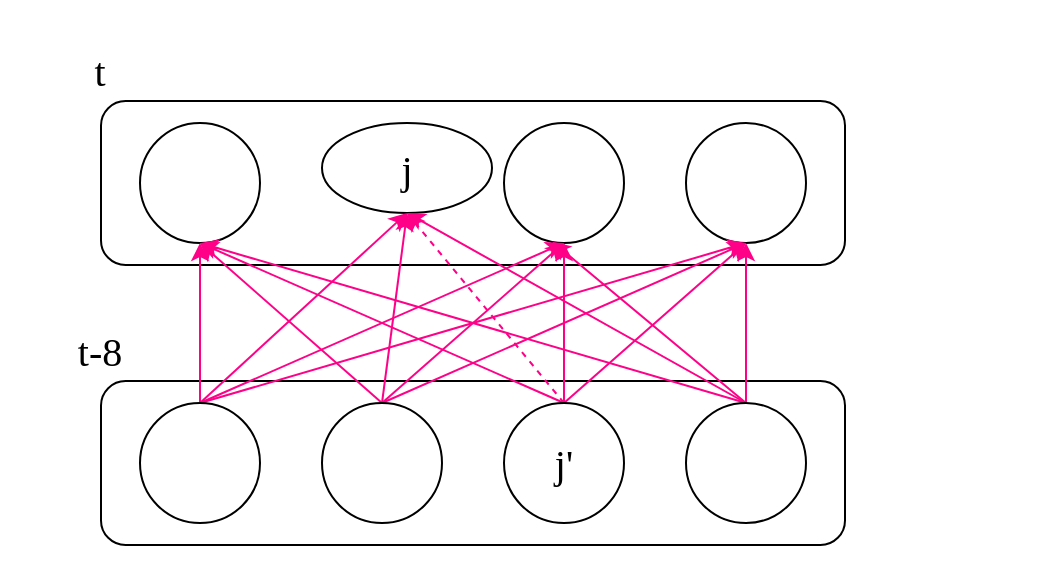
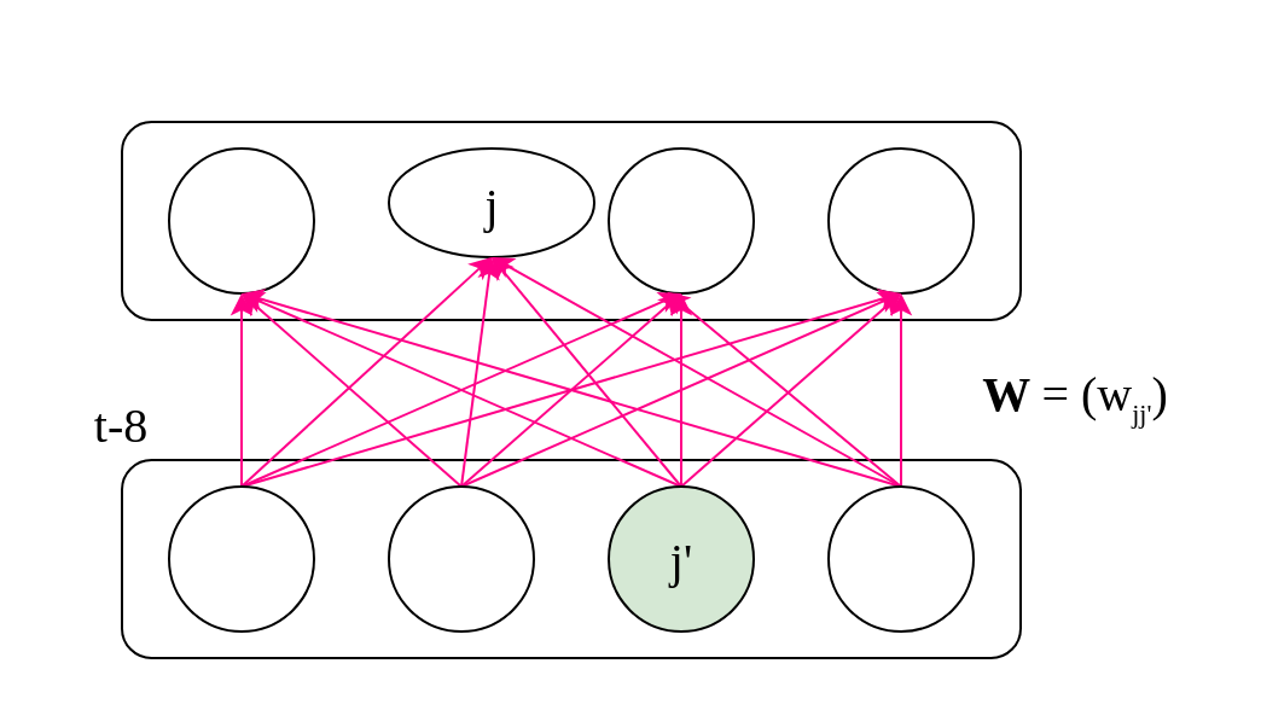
- <mxCell id="7" value="&lt;font style=&quot;font-size: 20px;&quot;&gt;&lt;span style=&quot;font-size: 20px;&quot;&gt;t&lt;/span&gt;&lt;/font&gt;" style="text;html=1;strokeColor=none;fillColor=none;align=center;verticalAlign=middle;whiteSpace=wrap;rounded=0;fontStyle=0;fontSize=20;fontFamily=Times New Roman;" parent="1" vertex="1"><mxGeometry x="20" y="20" width="60" height="30" as="geometry" /></mxCell>
- <mxCell id="17" style="edgeStyle=none;rounded=0;orthogonalLoop=1;jettySize=auto;html=1;exitX=0.5;exitY=0;exitDx=0;exitDy=0;entryX=0.5;entryY=1;entryDx=0;entryDy=0;fontSize=14;fontColor=default;strokeColor=#FF0088;dashed=1;" parent="1" source="19" target="3" edge="1"><mxGeometry relative="1" as="geometry" /></mxCell>
+ <mxCell id="17" style="edgeStyle=none;rounded=0;orthogonalLoop=1;jettySize=auto;html=1;exitX=0.5;exitY=0;exitDx=0;exitDy=0;entryX=0.5;entryY=1;entryDx=0;entryDy=0;fontSize=14;fontColor=default;strokeColor=#FF0088;" parent="1" source="19" target="3" edge="1"><mxGeometry relative="1" as="geometry" /></mxCell>
+ <mxCell id="30" value="&lt;font face=&quot;Georgia&quot;&gt;&lt;b style=&quot;font-size: 20px&quot;&gt;W &lt;/b&gt;= (w&lt;sub&gt;&lt;font style=&quot;font-size: 11px&quot;&gt;jj'&lt;/font&gt;&lt;/sub&gt;)&lt;/font&gt;" style="text;html=1;strokeColor=none;fillColor=none;align=center;verticalAlign=middle;whiteSpace=wrap;rounded=0;fontSize=20;" parent="1" vertex="1"><mxGeometry x="390" y="150" width="110" height="30" as="geometry" /></mxCell>
- <mxCell id="19" value="&lt;font style=&quot;font-size: 20px&quot; face=&quot;Times New Roman&quot;&gt;j'&lt;/font&gt;" style="ellipse;whiteSpace=wrap;html=1;hachureGap=4;" parent="1" vertex="1"><mxGeometry x="251.5" y="201" width="60" height="60" as="geometry" /></mxCell>
+ <mxCell id="19" value="&lt;font style=&quot;font-size: 20px&quot; face=&quot;Times New Roman&quot;&gt;j'&lt;/font&gt;" style="ellipse;whiteSpace=wrap;html=1;hachureGap=4;fillColor=#d5e8d4;" parent="1" vertex="1"><mxGeometry x="251.5" y="201" width="60" height="60" as="geometry" /></mxCell>
